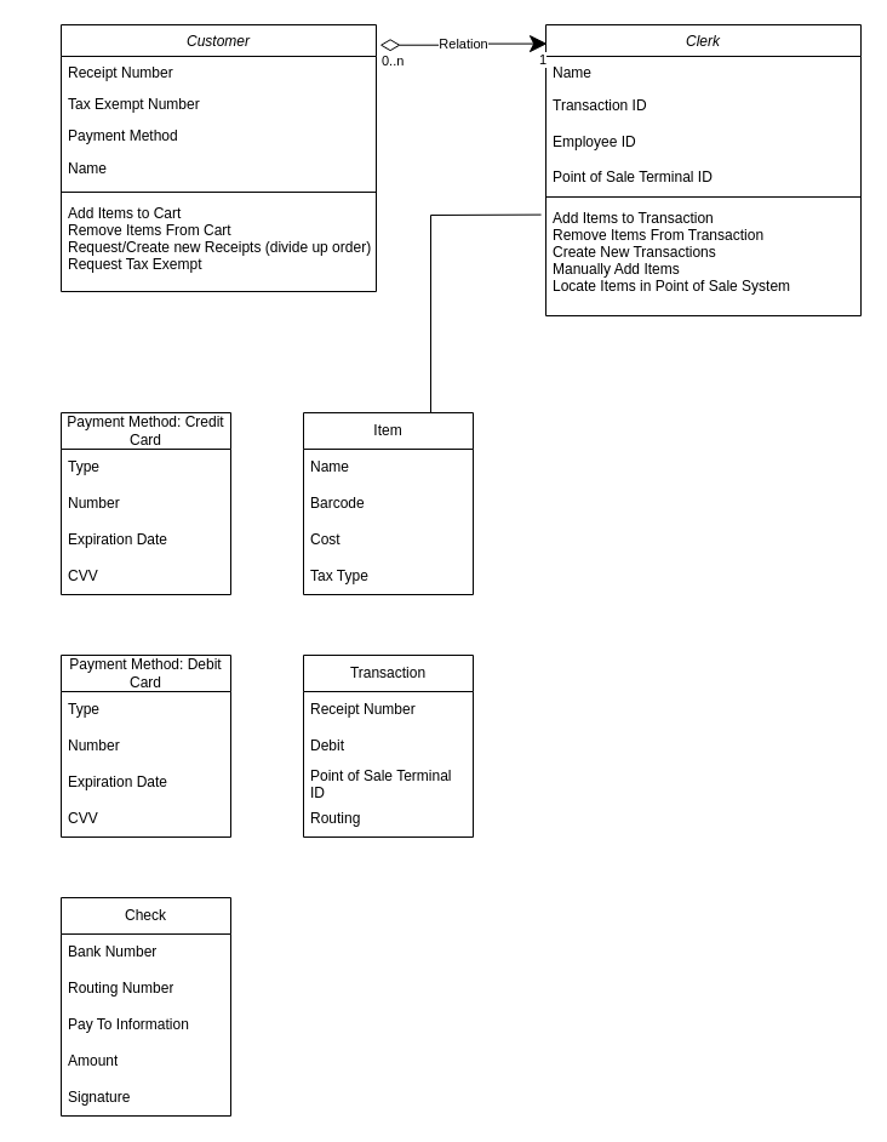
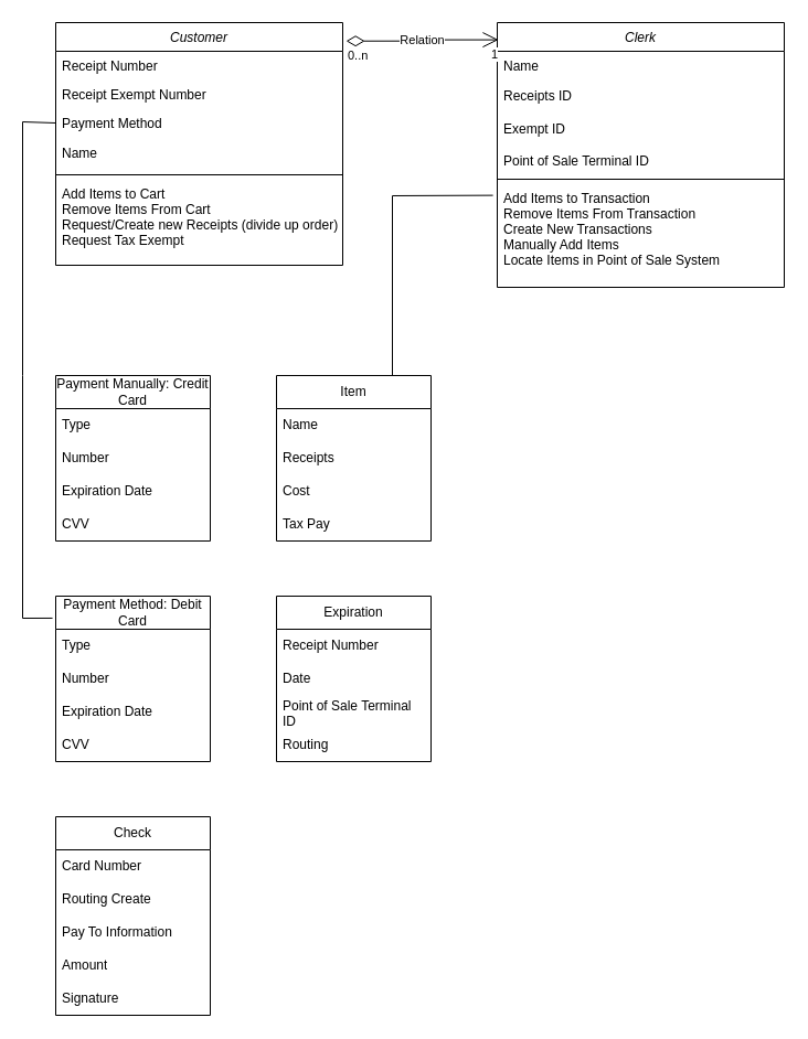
- <mxCell id="16" value="Relation" style="endArrow=classic;html=1;endSize=12;startArrow=diamondThin;startSize=14;startFill=0;edgeStyle=orthogonalEdgeStyle;rounded=0;exitX=1.012;exitY=0.076;exitDx=0;exitDy=0;exitPerimeter=0;entryX=0.004;entryY=0.065;entryDx=0;entryDy=0;entryPerimeter=0;" edge="1" parent="1" source="2" target="9"><mxGeometry relative="1" as="geometry"><mxPoint x="320" y="250" as="sourcePoint" /><mxPoint x="480" y="250" as="targetPoint" /></mxGeometry></mxCell>
+ <mxCell id="16" value="Relation" style="endArrow=open;html=1;endSize=12;startArrow=diamondThin;startSize=14;startFill=0;edgeStyle=orthogonalEdgeStyle;rounded=0;exitX=1.012;exitY=0.076;exitDx=0;exitDy=0;exitPerimeter=0;entryX=0.004;entryY=0.065;entryDx=0;entryDy=0;entryPerimeter=0;" edge="1" parent="1" source="2" target="9"><mxGeometry relative="1" as="geometry"><mxPoint x="320" y="250" as="sourcePoint" /><mxPoint x="480" y="250" as="targetPoint" /></mxGeometry></mxCell>
- <mxCell id="4" value="Tax Exempt Number&#10;" style="text;align=left;verticalAlign=top;spacingLeft=4;spacingRight=4;overflow=hidden;rotatable=0;points=[[0,0.5],[1,0.5]];portConstraint=eastwest;rounded=0;shadow=0;html=0;" vertex="1" parent="2"><mxGeometry y="52" width="260" height="26" as="geometry" /></mxCell>
+ <mxCell id="4" value="Receipt Exempt Number&#10;" style="text;align=left;verticalAlign=top;spacingLeft=4;spacingRight=4;overflow=hidden;rotatable=0;points=[[0,0.5],[1,0.5]];portConstraint=eastwest;rounded=0;shadow=0;html=0;" vertex="1" parent="2"><mxGeometry y="52" width="260" height="26" as="geometry" /></mxCell>
- <mxCell id="11" value="Transaction ID" style="text;strokeColor=none;fillColor=none;align=left;verticalAlign=middle;spacingLeft=4;spacingRight=4;overflow=hidden;points=[[0,0.5],[1,0.5]];portConstraint=eastwest;rotatable=0;whiteSpace=wrap;html=1;" vertex="1" parent="9"><mxGeometry y="52" width="260" height="30" as="geometry" /></mxCell>
+ <mxCell id="11" value="Receipts ID" style="text;strokeColor=none;fillColor=none;align=left;verticalAlign=middle;spacingLeft=4;spacingRight=4;overflow=hidden;points=[[0,0.5],[1,0.5]];portConstraint=eastwest;rotatable=0;whiteSpace=wrap;html=1;" vertex="1" parent="9"><mxGeometry y="52" width="260" height="30" as="geometry" /></mxCell>
- <mxCell id="12" value="Employee ID" style="text;strokeColor=none;fillColor=none;align=left;verticalAlign=middle;spacingLeft=4;spacingRight=4;overflow=hidden;points=[[0,0.5],[1,0.5]];portConstraint=eastwest;rotatable=0;whiteSpace=wrap;html=1;" vertex="1" parent="9"><mxGeometry y="82" width="260" height="30" as="geometry" /></mxCell>
+ <mxCell id="12" value="Exempt ID" style="text;strokeColor=none;fillColor=none;align=left;verticalAlign=middle;spacingLeft=4;spacingRight=4;overflow=hidden;points=[[0,0.5],[1,0.5]];portConstraint=eastwest;rotatable=0;whiteSpace=wrap;html=1;" vertex="1" parent="9"><mxGeometry y="82" width="260" height="30" as="geometry" /></mxCell>
+ <mxCell id="40" value="" style="endArrow=none;html=1;rounded=0;entryX=0;entryY=0.5;entryDx=0;entryDy=0;exitX=-0.021;exitY=0.133;exitDx=0;exitDy=0;exitPerimeter=0;" edge="1" parent="1" source="24" target="5"><mxGeometry width="50" height="50" relative="1" as="geometry"><mxPoint x="300" y="410" as="sourcePoint" /><mxPoint x="350" y="360" as="targetPoint" /><Array as="points"><mxPoint x="20" y="560" /><mxPoint x="20" y="340" /><mxPoint x="20" y="110" /></Array></mxGeometry></mxCell>
- <mxCell id="19" value="Payment Method: Credit Card" style="swimlane;fontStyle=0;childLayout=stackLayout;horizontal=1;startSize=30;horizontalStack=0;resizeParent=1;resizeParentMax=0;resizeLast=0;collapsible=1;marginBottom=0;whiteSpace=wrap;html=1;" vertex="1" parent="1"><mxGeometry x="50" y="340" width="140" height="150" as="geometry" /></mxCell>
+ <mxCell id="19" value="Payment Manually: Credit Card" style="swimlane;fontStyle=0;childLayout=stackLayout;horizontal=1;startSize=30;horizontalStack=0;resizeParent=1;resizeParentMax=0;resizeLast=0;collapsible=1;marginBottom=0;whiteSpace=wrap;html=1;" vertex="1" parent="1"><mxGeometry x="50" y="340" width="140" height="150" as="geometry" /></mxCell>
- <mxCell id="37" value="Barcode" style="text;strokeColor=none;fillColor=none;align=left;verticalAlign=middle;spacingLeft=4;spacingRight=4;overflow=hidden;points=[[0,0.5],[1,0.5]];portConstraint=eastwest;rotatable=0;whiteSpace=wrap;html=1;" vertex="1" parent="35"><mxGeometry y="60" width="140" height="30" as="geometry" /></mxCell>
+ <mxCell id="37" value="Receipts" style="text;strokeColor=none;fillColor=none;align=left;verticalAlign=middle;spacingLeft=4;spacingRight=4;overflow=hidden;points=[[0,0.5],[1,0.5]];portConstraint=eastwest;rotatable=0;whiteSpace=wrap;html=1;" vertex="1" parent="35"><mxGeometry y="60" width="140" height="30" as="geometry" /></mxCell>
- <mxCell id="39" value="Tax Type" style="text;strokeColor=none;fillColor=none;align=left;verticalAlign=middle;spacingLeft=4;spacingRight=4;overflow=hidden;points=[[0,0.5],[1,0.5]];portConstraint=eastwest;rotatable=0;whiteSpace=wrap;html=1;" vertex="1" parent="35"><mxGeometry y="120" width="140" height="30" as="geometry" /></mxCell>
+ <mxCell id="39" value="Tax Pay" style="text;strokeColor=none;fillColor=none;align=left;verticalAlign=middle;spacingLeft=4;spacingRight=4;overflow=hidden;points=[[0,0.5],[1,0.5]];portConstraint=eastwest;rotatable=0;whiteSpace=wrap;html=1;" vertex="1" parent="35"><mxGeometry y="120" width="140" height="30" as="geometry" /></mxCell>
- <mxCell id="42" value="Transaction" style="swimlane;fontStyle=0;childLayout=stackLayout;horizontal=1;startSize=30;horizontalStack=0;resizeParent=1;resizeParentMax=0;resizeLast=0;collapsible=1;marginBottom=0;whiteSpace=wrap;html=1;" vertex="1" parent="1"><mxGeometry x="250" y="540" width="140" height="150" as="geometry" /></mxCell>
+ <mxCell id="42" value="Expiration" style="swimlane;fontStyle=0;childLayout=stackLayout;horizontal=1;startSize=30;horizontalStack=0;resizeParent=1;resizeParentMax=0;resizeLast=0;collapsible=1;marginBottom=0;whiteSpace=wrap;html=1;" vertex="1" parent="1"><mxGeometry x="250" y="540" width="140" height="150" as="geometry" /></mxCell>
- <mxCell id="44" value="Debit" style="text;strokeColor=none;fillColor=none;align=left;verticalAlign=middle;spacingLeft=4;spacingRight=4;overflow=hidden;points=[[0,0.5],[1,0.5]];portConstraint=eastwest;rotatable=0;whiteSpace=wrap;html=1;" vertex="1" parent="42"><mxGeometry y="60" width="140" height="30" as="geometry" /></mxCell>
+ <mxCell id="44" value="Date" style="text;strokeColor=none;fillColor=none;align=left;verticalAlign=middle;spacingLeft=4;spacingRight=4;overflow=hidden;points=[[0,0.5],[1,0.5]];portConstraint=eastwest;rotatable=0;whiteSpace=wrap;html=1;" vertex="1" parent="42"><mxGeometry y="60" width="140" height="30" as="geometry" /></mxCell>
- <mxCell id="30" value="Bank Number" style="text;strokeColor=none;fillColor=none;align=left;verticalAlign=middle;spacingLeft=4;spacingRight=4;overflow=hidden;points=[[0,0.5],[1,0.5]];portConstraint=eastwest;rotatable=0;whiteSpace=wrap;html=1;" vertex="1" parent="29"><mxGeometry y="30" width="140" height="30" as="geometry" /></mxCell>
+ <mxCell id="30" value="Card Number" style="text;strokeColor=none;fillColor=none;align=left;verticalAlign=middle;spacingLeft=4;spacingRight=4;overflow=hidden;points=[[0,0.5],[1,0.5]];portConstraint=eastwest;rotatable=0;whiteSpace=wrap;html=1;" vertex="1" parent="29"><mxGeometry y="30" width="140" height="30" as="geometry" /></mxCell>
- <mxCell id="31" value="Routing Number" style="text;strokeColor=none;fillColor=none;align=left;verticalAlign=middle;spacingLeft=4;spacingRight=4;overflow=hidden;points=[[0,0.5],[1,0.5]];portConstraint=eastwest;rotatable=0;whiteSpace=wrap;html=1;" vertex="1" parent="29"><mxGeometry y="60" width="140" height="30" as="geometry" /></mxCell>
+ <mxCell id="31" value="Routing Create" style="text;strokeColor=none;fillColor=none;align=left;verticalAlign=middle;spacingLeft=4;spacingRight=4;overflow=hidden;points=[[0,0.5],[1,0.5]];portConstraint=eastwest;rotatable=0;whiteSpace=wrap;html=1;" vertex="1" parent="29"><mxGeometry y="60" width="140" height="30" as="geometry" /></mxCell>
